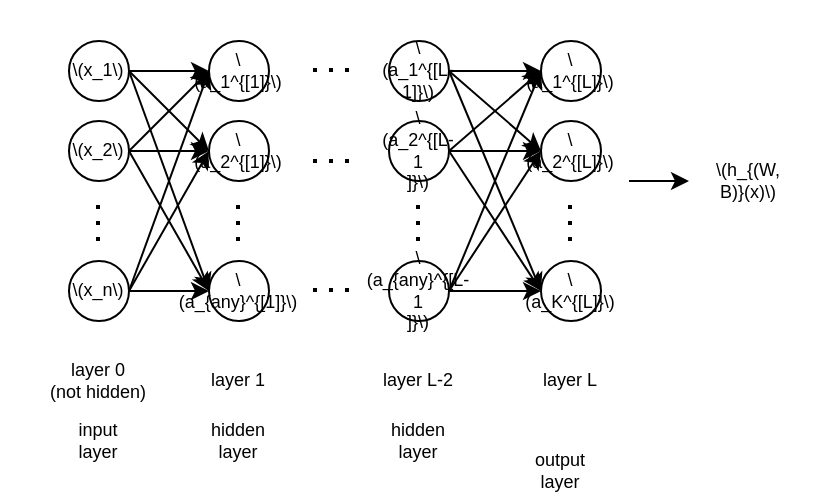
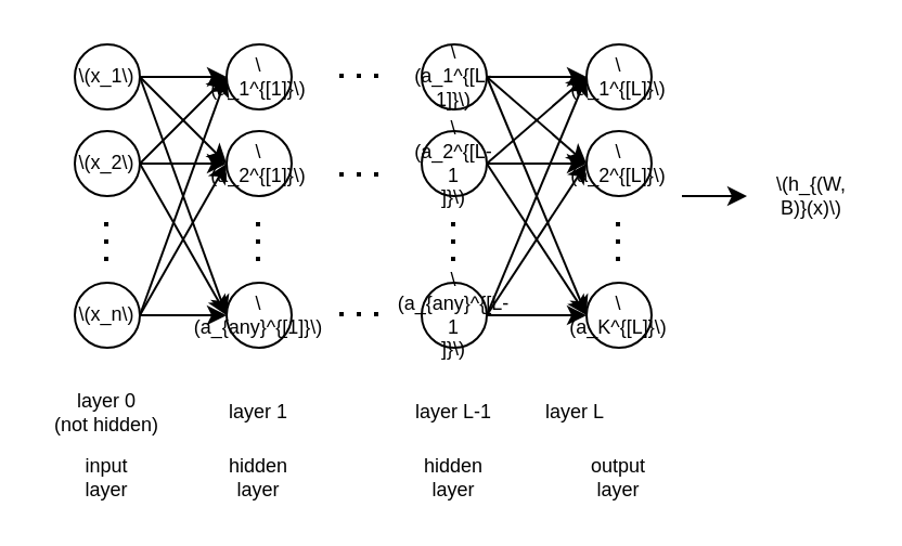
- <mxCell id="43" value="layer L-2" style="text;html=1;strokeColor=none;fillColor=none;align=center;verticalAlign=middle;whiteSpace=wrap;rounded=0;fontSize=9;" parent="1" vertex="1"><mxGeometry x="189" y="180" width="40" height="20" as="geometry" /></mxCell>
+ <mxCell id="43" value="layer L-1" style="text;html=1;strokeColor=none;fillColor=none;align=center;verticalAlign=middle;whiteSpace=wrap;rounded=0;fontSize=9;" parent="1" vertex="1"><mxGeometry x="189" y="180" width="40" height="20" as="geometry" /></mxCell>
- <mxCell id="44" value="layer L" style="text;html=1;strokeColor=none;fillColor=none;align=center;verticalAlign=middle;whiteSpace=wrap;rounded=0;fontSize=9;" parent="1" vertex="1"><mxGeometry x="265" y="180" width="40" height="20" as="geometry" /></mxCell>
+ <mxCell id="44" value="layer L" style="text;html=1;strokeColor=none;fillColor=none;align=center;verticalAlign=middle;whiteSpace=wrap;rounded=0;fontSize=9;" parent="1" vertex="1"><mxGeometry x="245" y="180" width="40" height="20" as="geometry" /></mxCell>
- <mxCell id="48" value="output layer" style="text;html=1;strokeColor=none;fillColor=none;align=center;verticalAlign=middle;whiteSpace=wrap;rounded=0;fontSize=9;" parent="1" vertex="1"><mxGeometry x="260" y="225" width="40" height="20" as="geometry" /></mxCell>
+ <mxCell id="48" value="output layer" style="text;html=1;strokeColor=none;fillColor=none;align=center;verticalAlign=middle;whiteSpace=wrap;rounded=0;fontSize=9;" parent="1" vertex="1"><mxGeometry x="265" y="210" width="40" height="20" as="geometry" /></mxCell>
